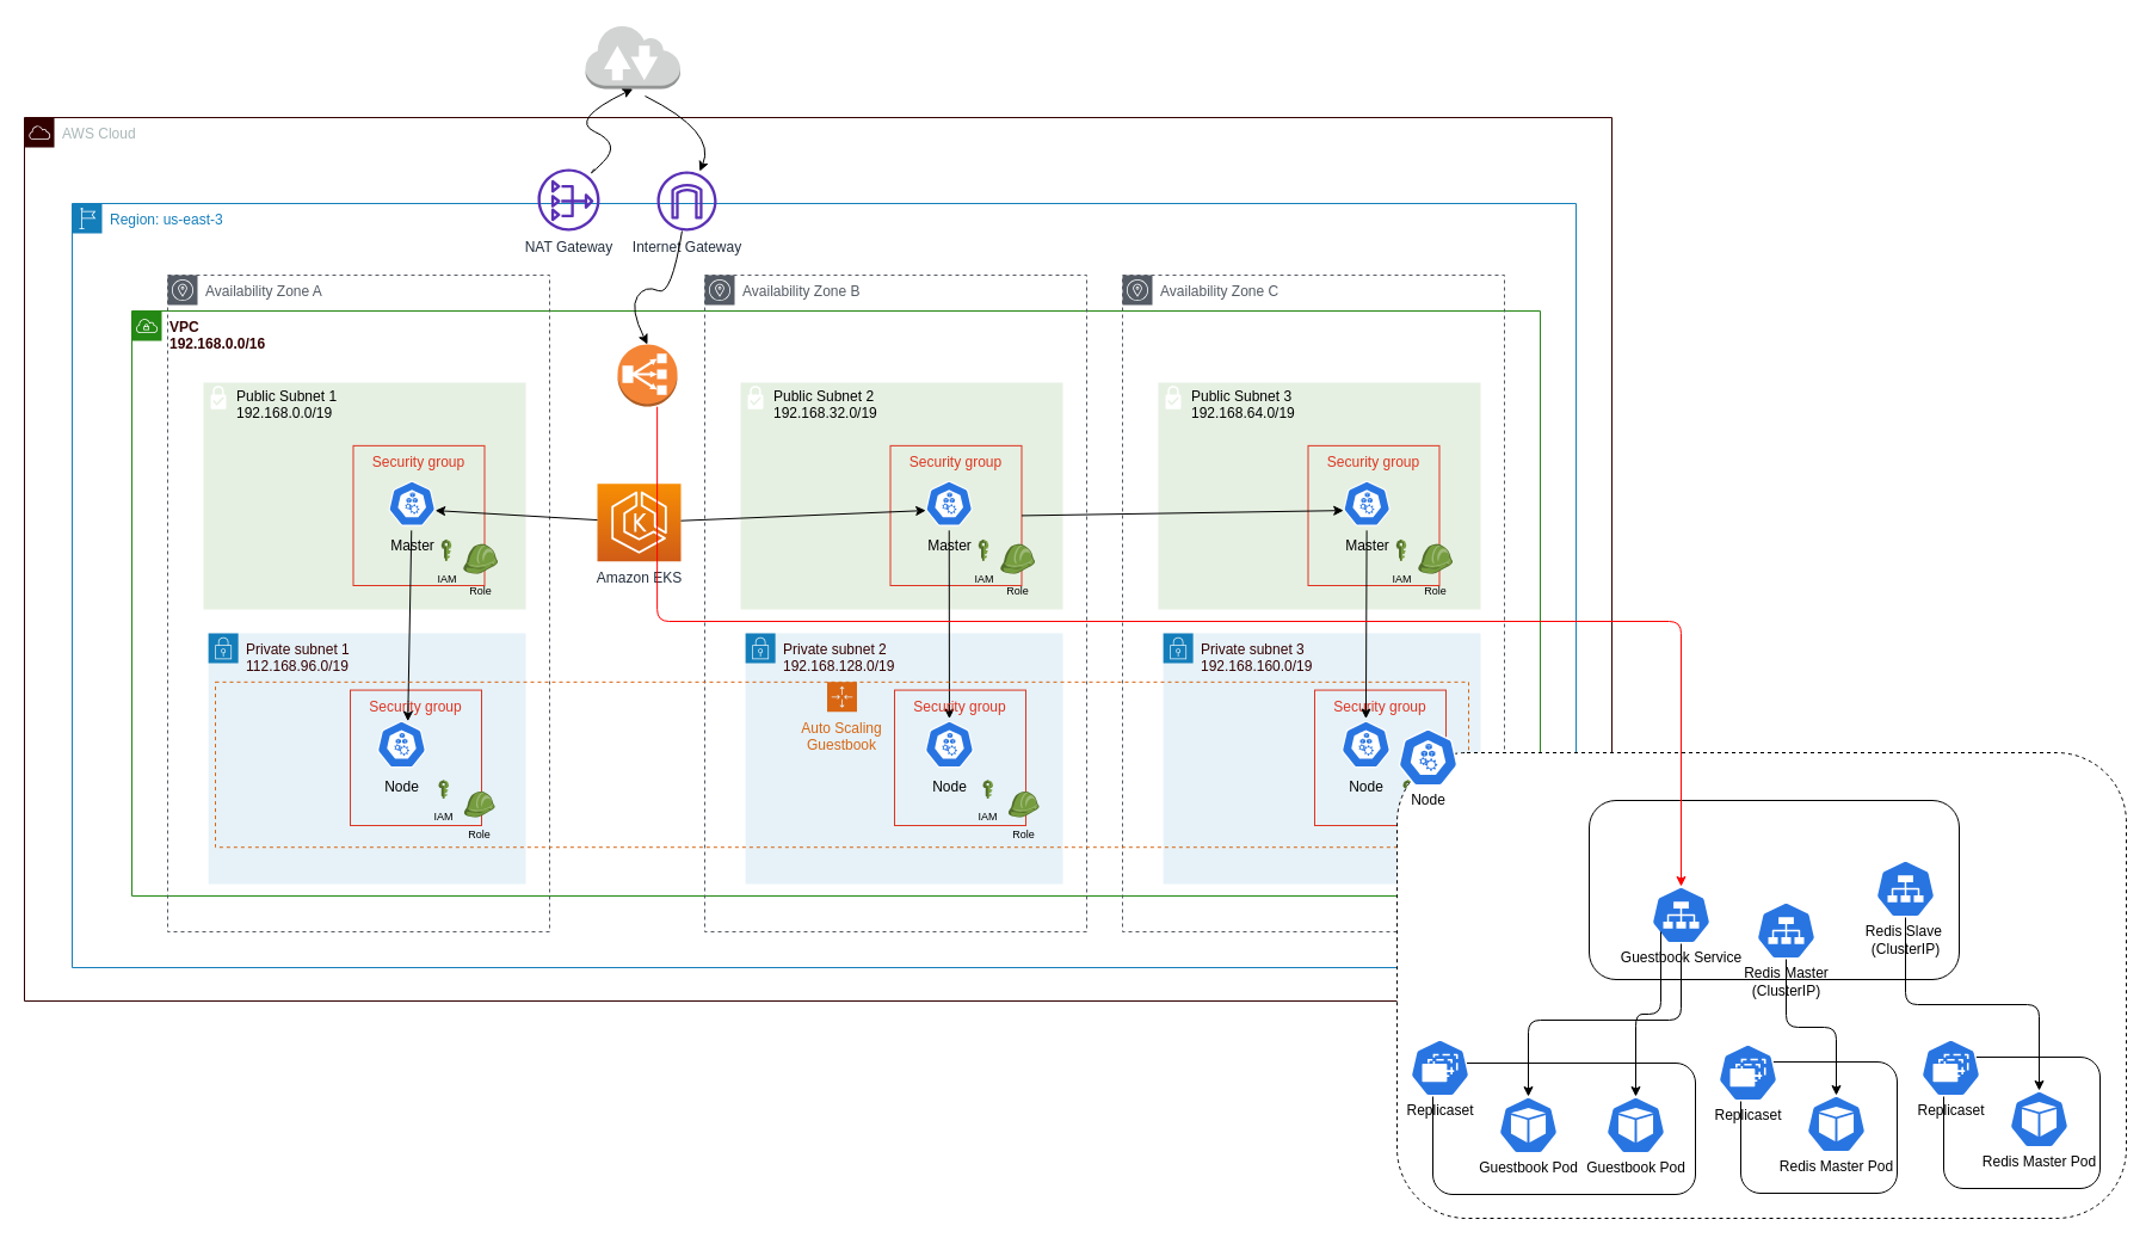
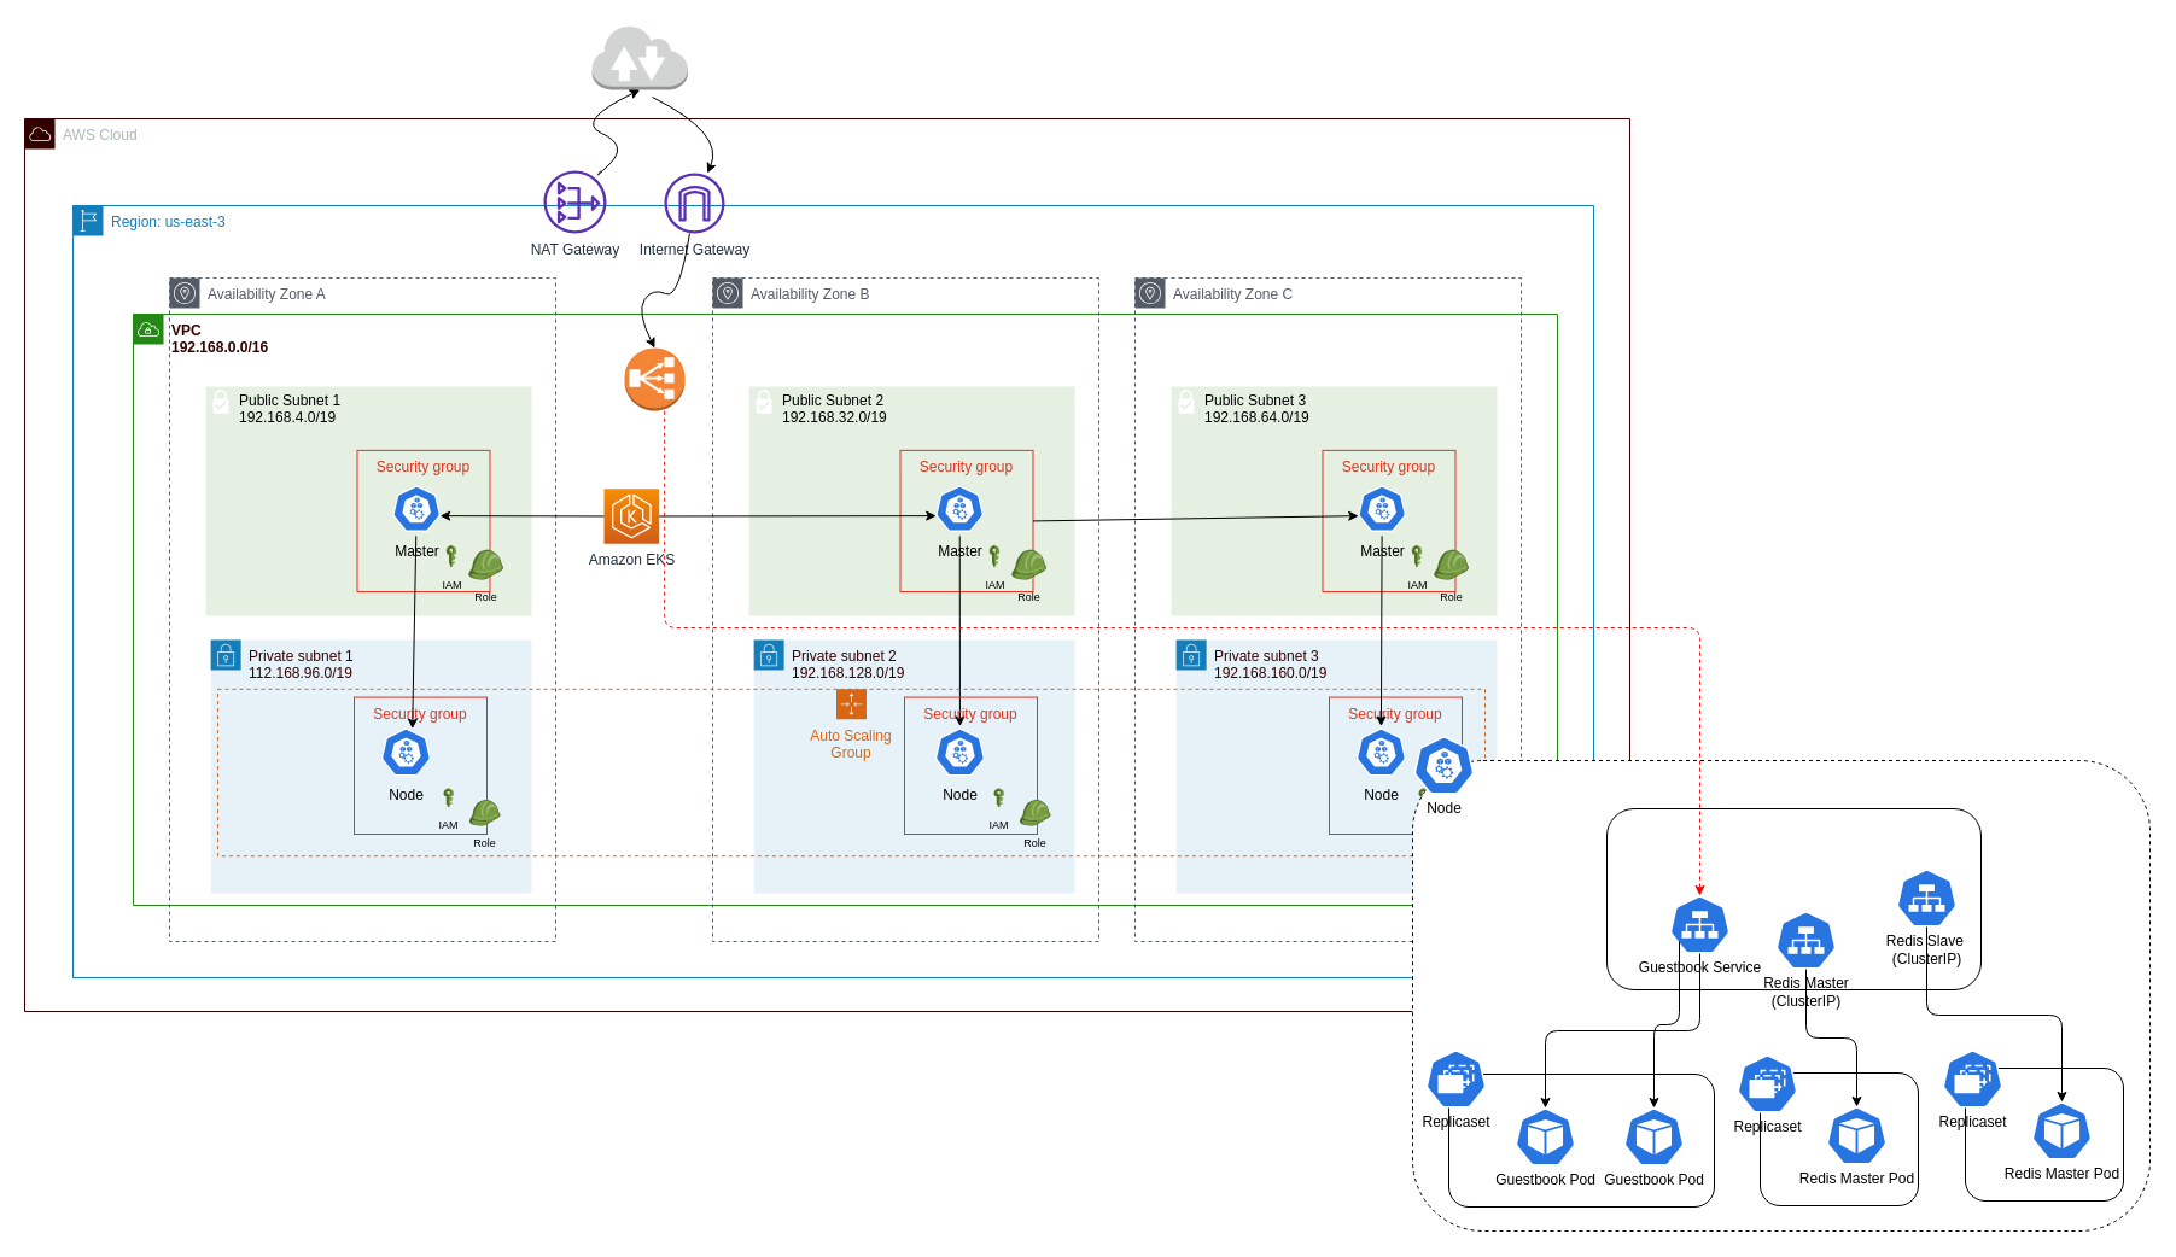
- <mxCell id="16" value="Public Subnet 1&lt;br&gt;192.168.0.0/19" style="shape=mxgraph.ibm.box;prType=subnet;fontStyle=0;verticalAlign=top;align=left;spacingLeft=32;spacingTop=4;fillColor=#E6F0E2;rounded=0;whiteSpace=wrap;html=1;strokeWidth=1;dashed=0;container=1;spacing=-4;collapsible=0;expand=0;recursiveResize=0;strokeColor=none;" parent="1" vertex="1"><mxGeometry x="170" y="320" width="270" height="190" as="geometry" /></mxCell>
+ <mxCell id="16" value="Public Subnet 1&lt;br&gt;192.168.4.0/19" style="shape=mxgraph.ibm.box;prType=subnet;fontStyle=0;verticalAlign=top;align=left;spacingLeft=32;spacingTop=4;fillColor=#E6F0E2;rounded=0;whiteSpace=wrap;html=1;strokeWidth=1;dashed=0;container=1;spacing=-4;collapsible=0;expand=0;recursiveResize=0;strokeColor=none;" parent="1" vertex="1"><mxGeometry x="170" y="320" width="270" height="190" as="geometry" /></mxCell>
- <mxCell id="15" value="Amazon EKS" style="outlineConnect=0;fontColor=#232F3E;gradientColor=#F78E04;gradientDirection=north;fillColor=#D05C17;strokeColor=#ffffff;dashed=0;verticalLabelPosition=bottom;verticalAlign=top;align=center;html=1;fontSize=12;fontStyle=0;aspect=fixed;shape=mxgraph.aws4.resourceIcon;resIcon=mxgraph.aws4.eks;" parent="1" vertex="1"><mxGeometry x="500" y="404.65" width="70" height="65" as="geometry" /></mxCell>
+ <mxCell id="15" value="Amazon EKS" style="outlineConnect=0;fontColor=#232F3E;gradientColor=#F78E04;gradientDirection=north;fillColor=#D05C17;strokeColor=#ffffff;dashed=0;verticalLabelPosition=bottom;verticalAlign=top;align=center;html=1;fontSize=12;fontStyle=0;aspect=fixed;shape=mxgraph.aws4.resourceIcon;resIcon=mxgraph.aws4.eks;" parent="1" vertex="1"><mxGeometry x="500" y="404.65" width="45.71" height="45.71" as="geometry" /></mxCell>
- <mxCell id="80" value="" style="edgeStyle=elbowEdgeStyle;elbow=vertical;endArrow=classic;html=1;entryX=0.5;entryY=0;entryDx=0;entryDy=0;entryPerimeter=0;exitX=0.389;exitY=0.266;exitDx=0;exitDy=0;exitPerimeter=0;strokeColor=#FF0000;" parent="1" source="6" target="66" edge="1"><mxGeometry width="50" height="50" relative="1" as="geometry"><mxPoint x="810" y="560" as="sourcePoint" /><mxPoint x="860" y="510" as="targetPoint" /><Array as="points"><mxPoint x="1370" y="520" /></Array></mxGeometry></mxCell>
+ <mxCell id="80" value="" style="edgeStyle=elbowEdgeStyle;elbow=vertical;endArrow=classic;html=1;entryX=0.5;entryY=0;entryDx=0;entryDy=0;entryPerimeter=0;exitX=0.389;exitY=0.266;exitDx=0;exitDy=0;exitPerimeter=0;strokeColor=#FF0000;dashed=1;" parent="1" source="6" target="66" edge="1"><mxGeometry width="50" height="50" relative="1" as="geometry"><mxPoint x="810" y="560" as="sourcePoint" /><mxPoint x="860" y="510" as="targetPoint" /><Array as="points"><mxPoint x="1370" y="520" /></Array></mxGeometry></mxCell>
- <mxCell id="52" value="Auto Scaling &lt;br&gt;Guestbook" style="points=[[0,0],[0.25,0],[0.5,0],[0.75,0],[1,0],[1,0.25],[1,0.5],[1,0.75],[1,1],[0.75,1],[0.5,1],[0.25,1],[0,1],[0,0.75],[0,0.5],[0,0.25]];outlineConnect=0;gradientColor=none;html=1;whiteSpace=wrap;fontSize=12;fontStyle=0;shape=mxgraph.aws4.groupCenter;grIcon=mxgraph.aws4.group_auto_scaling_group;grStroke=1;strokeColor=#D86613;fillColor=none;verticalAlign=top;align=center;fontColor=#D86613;dashed=1;spacingTop=25;" parent="1" vertex="1"><mxGeometry x="180" y="570.84" width="1050" height="138.38" as="geometry" /></mxCell>
+ <mxCell id="52" value="Auto Scaling &lt;br&gt;Group" style="points=[[0,0],[0.25,0],[0.5,0],[0.75,0],[1,0],[1,0.25],[1,0.5],[1,0.75],[1,1],[0.75,1],[0.5,1],[0.25,1],[0,1],[0,0.75],[0,0.5],[0,0.25]];outlineConnect=0;gradientColor=none;html=1;whiteSpace=wrap;fontSize=12;fontStyle=0;shape=mxgraph.aws4.groupCenter;grIcon=mxgraph.aws4.group_auto_scaling_group;grStroke=1;strokeColor=#D86613;fillColor=none;verticalAlign=top;align=center;fontColor=#D86613;dashed=1;spacingTop=25;" parent="1" vertex="1"><mxGeometry x="180" y="570.84" width="1050" height="138.38" as="geometry" /></mxCell>
